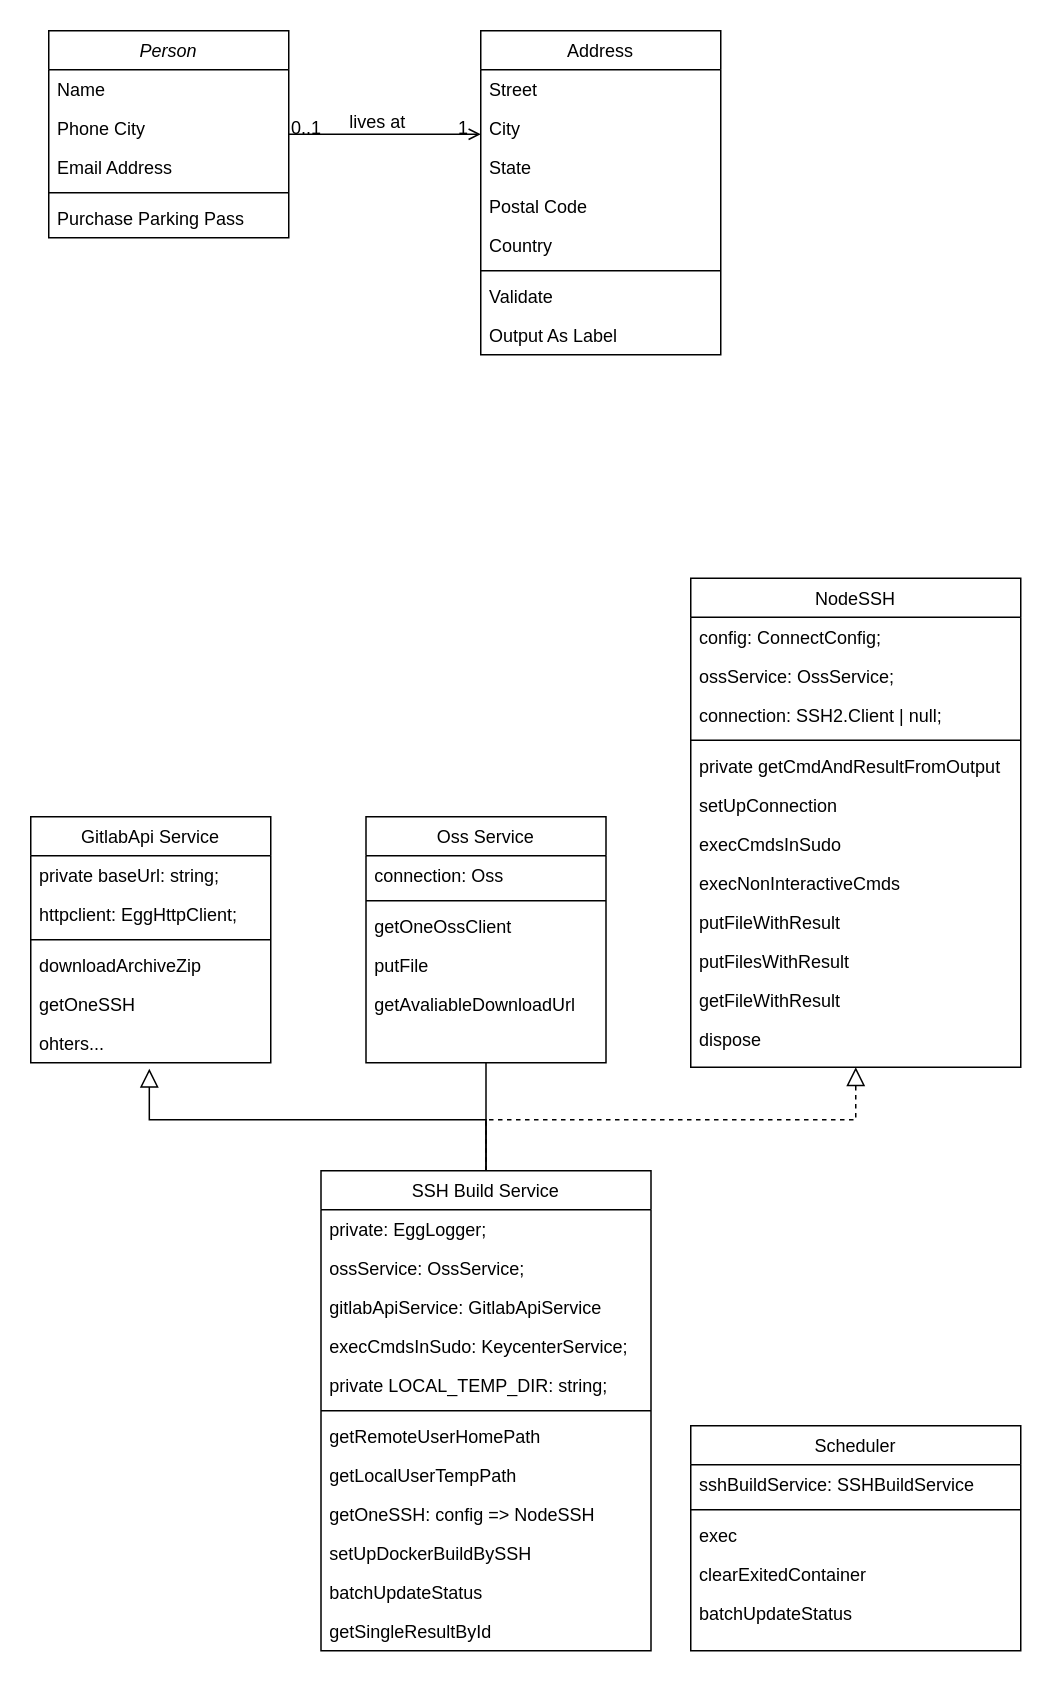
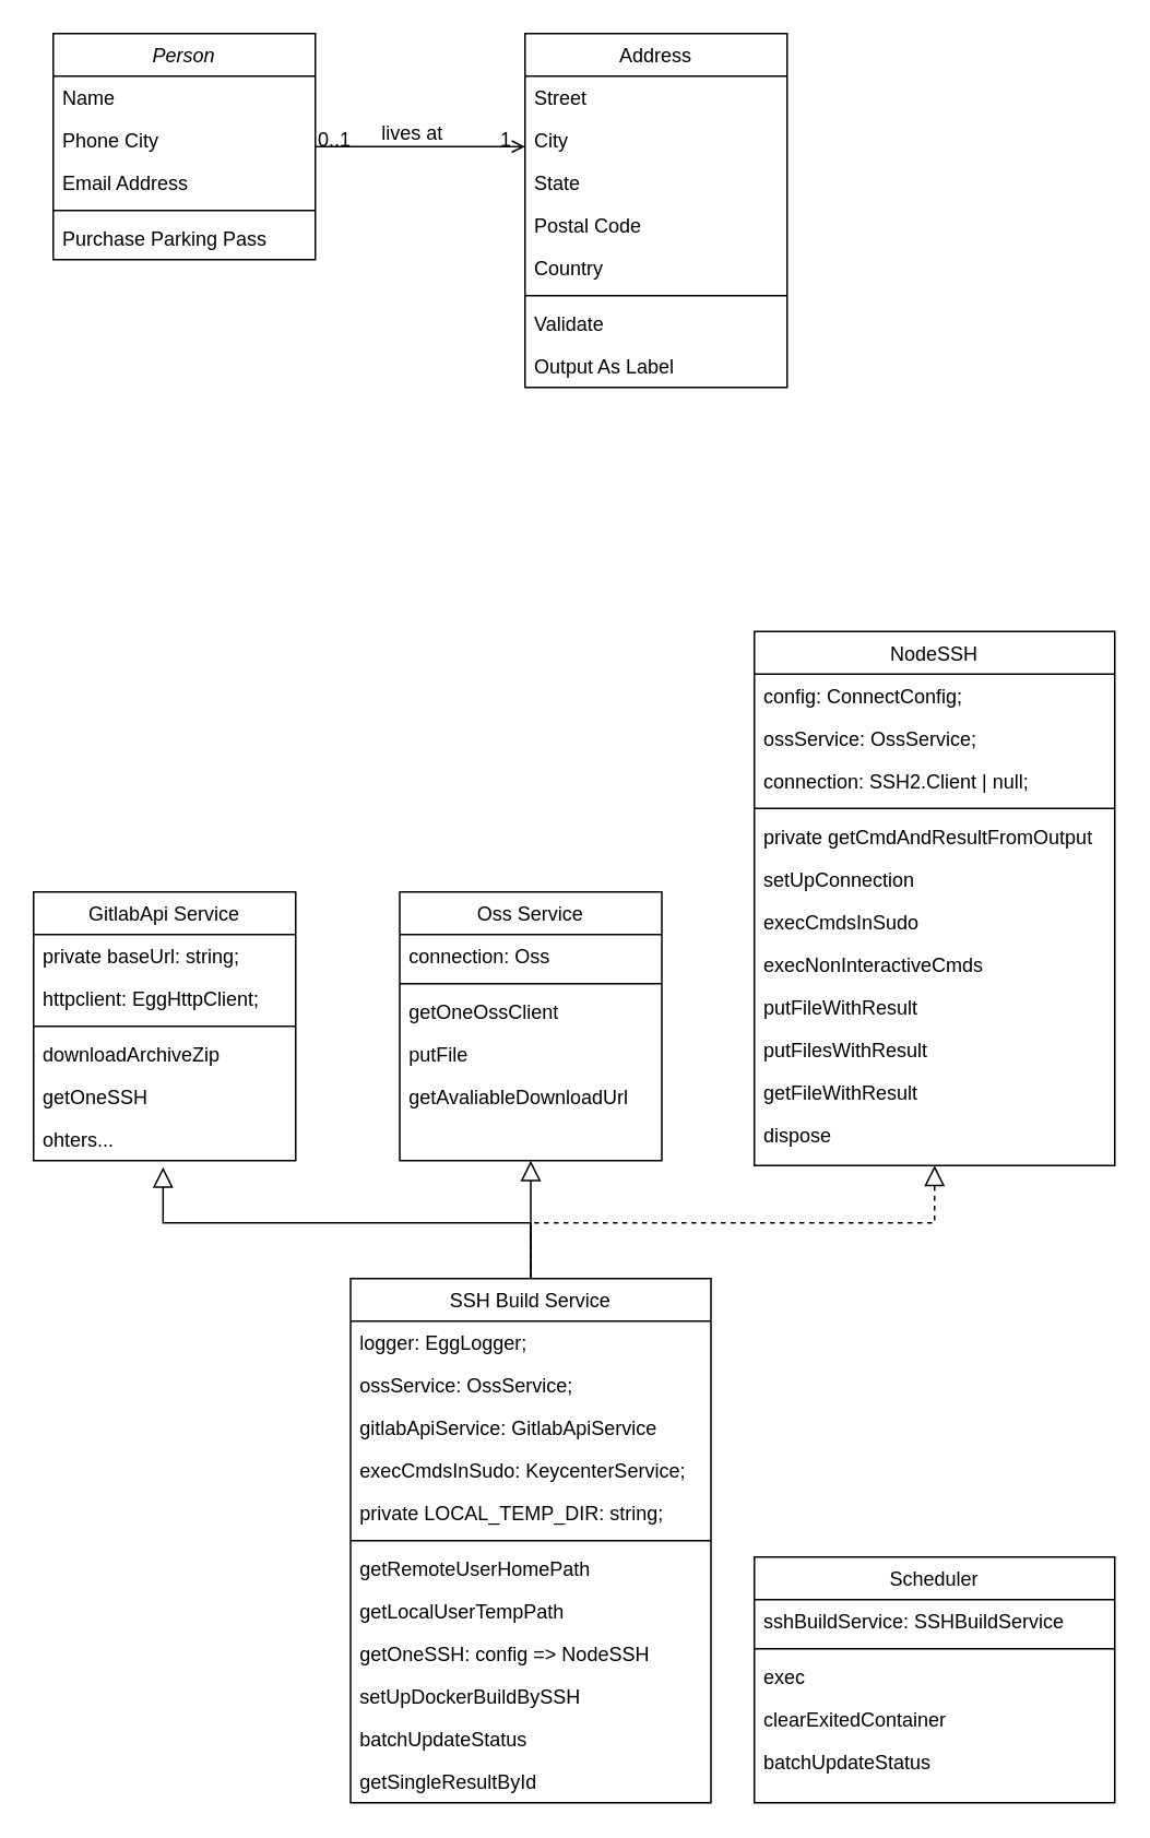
- <mxCell id="66" value="" style="endArrow=none;endSize=10;endFill=0;shadow=0;strokeWidth=1;rounded=0;edgeStyle=elbowEdgeStyle;elbow=vertical;exitX=0.5;exitY=0;exitDx=0;exitDy=0;entryX=0.5;entryY=1;entryDx=0;entryDy=0;" edge="1" parent="1" source="47" target="21"><mxGeometry width="160" relative="1" as="geometry"><mxPoint x="310" y="822" as="sourcePoint" /><mxPoint x="200" y="720" as="targetPoint" /></mxGeometry></mxCell>
+ <mxCell id="66" value="" style="endArrow=block;endSize=10;endFill=0;shadow=0;strokeWidth=1;rounded=0;edgeStyle=elbowEdgeStyle;elbow=vertical;exitX=0.5;exitY=0;exitDx=0;exitDy=0;entryX=0.5;entryY=1;entryDx=0;entryDy=0;" edge="1" parent="1" source="47" target="21"><mxGeometry width="160" relative="1" as="geometry"><mxPoint x="310" y="822" as="sourcePoint" /><mxPoint x="200" y="720" as="targetPoint" /></mxGeometry></mxCell>
- <mxCell id="48" value="private: EggLogger;" style="text;align=left;verticalAlign=top;spacingLeft=4;spacingRight=4;overflow=hidden;rotatable=0;points=[[0,0.5],[1,0.5]];portConstraint=eastwest;" vertex="1" parent="47"><mxGeometry y="26" width="220" height="26" as="geometry" /></mxCell>
+ <mxCell id="48" value="logger: EggLogger;" style="text;align=left;verticalAlign=top;spacingLeft=4;spacingRight=4;overflow=hidden;rotatable=0;points=[[0,0.5],[1,0.5]];portConstraint=eastwest;" vertex="1" parent="47"><mxGeometry y="26" width="220" height="26" as="geometry" /></mxCell>
